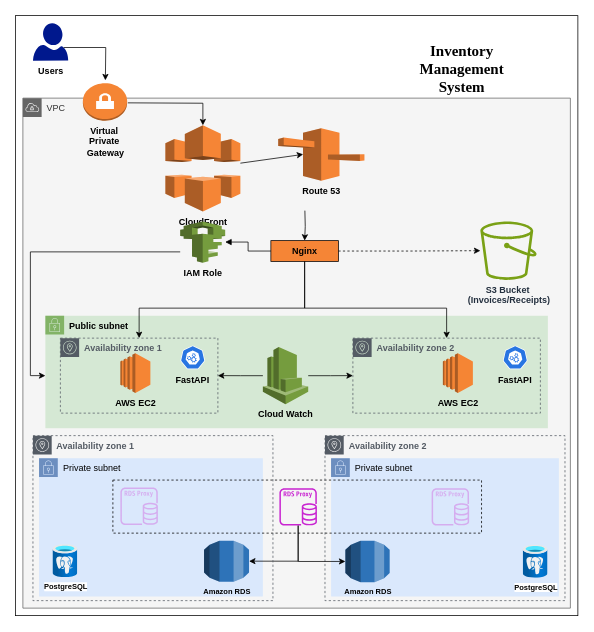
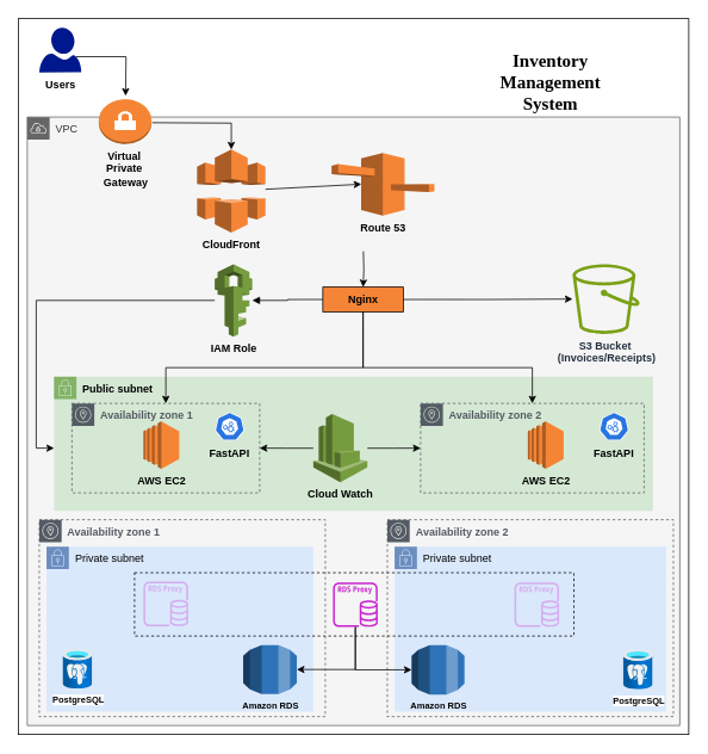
- <mxCell id="5" value="&lt;b&gt;CloudFront&lt;/b&gt;" style="outlineConnect=0;dashed=0;verticalLabelPosition=bottom;verticalAlign=top;align=center;html=1;shape=mxgraph.aws3.cloudfront;fillColor=#F58536;gradientColor=none;" parent="1" vertex="1"><mxGeometry x="220" y="166.25" width="100" height="115" as="geometry" /></mxCell>
+ <mxCell id="5" value="&lt;b&gt;CloudFront&lt;/b&gt;" style="outlineConnect=0;dashed=0;verticalLabelPosition=bottom;verticalAlign=top;align=center;html=1;shape=mxgraph.aws3.cloudfront;fillColor=#F58536;gradientColor=none;" parent="1" vertex="1"><mxGeometry x="220" y="166.25" width="76.5" height="93" as="geometry" /></mxCell>
- <mxCell id="11" value="&lt;b&gt;IAM Role&lt;/b&gt;" style="outlineConnect=0;dashed=0;verticalLabelPosition=bottom;verticalAlign=top;align=center;html=1;shape=mxgraph.aws3.iam;fillColor=#759C3E;gradientColor=none;" parent="1" vertex="1"><mxGeometry x="239.75" y="294.38" width="60" height="55" as="geometry" /></mxCell>
+ <mxCell id="11" value="&lt;b&gt;IAM Role&lt;/b&gt;" style="outlineConnect=0;dashed=0;verticalLabelPosition=bottom;verticalAlign=top;align=center;html=1;shape=mxgraph.aws3.iam;fillColor=#759C3E;gradientColor=none;" parent="1" vertex="1"><mxGeometry x="239.75" y="294.38" width="42" height="81" as="geometry" /></mxCell>
- <mxCell id="8" style="edgeStyle=orthogonalEdgeStyle;rounded=0;orthogonalLoop=1;jettySize=auto;html=1;exitX=1;exitY=0.5;exitDx=0;exitDy=0;dashed=1;" parent="1" source="9" target="12" edge="1"><mxGeometry relative="1" as="geometry" /></mxCell>
+ <mxCell id="8" style="edgeStyle=orthogonalEdgeStyle;rounded=0;orthogonalLoop=1;jettySize=auto;html=1;exitX=1;exitY=0.5;exitDx=0;exitDy=0;" parent="1" source="9" target="12" edge="1"><mxGeometry relative="1" as="geometry" /></mxCell>
